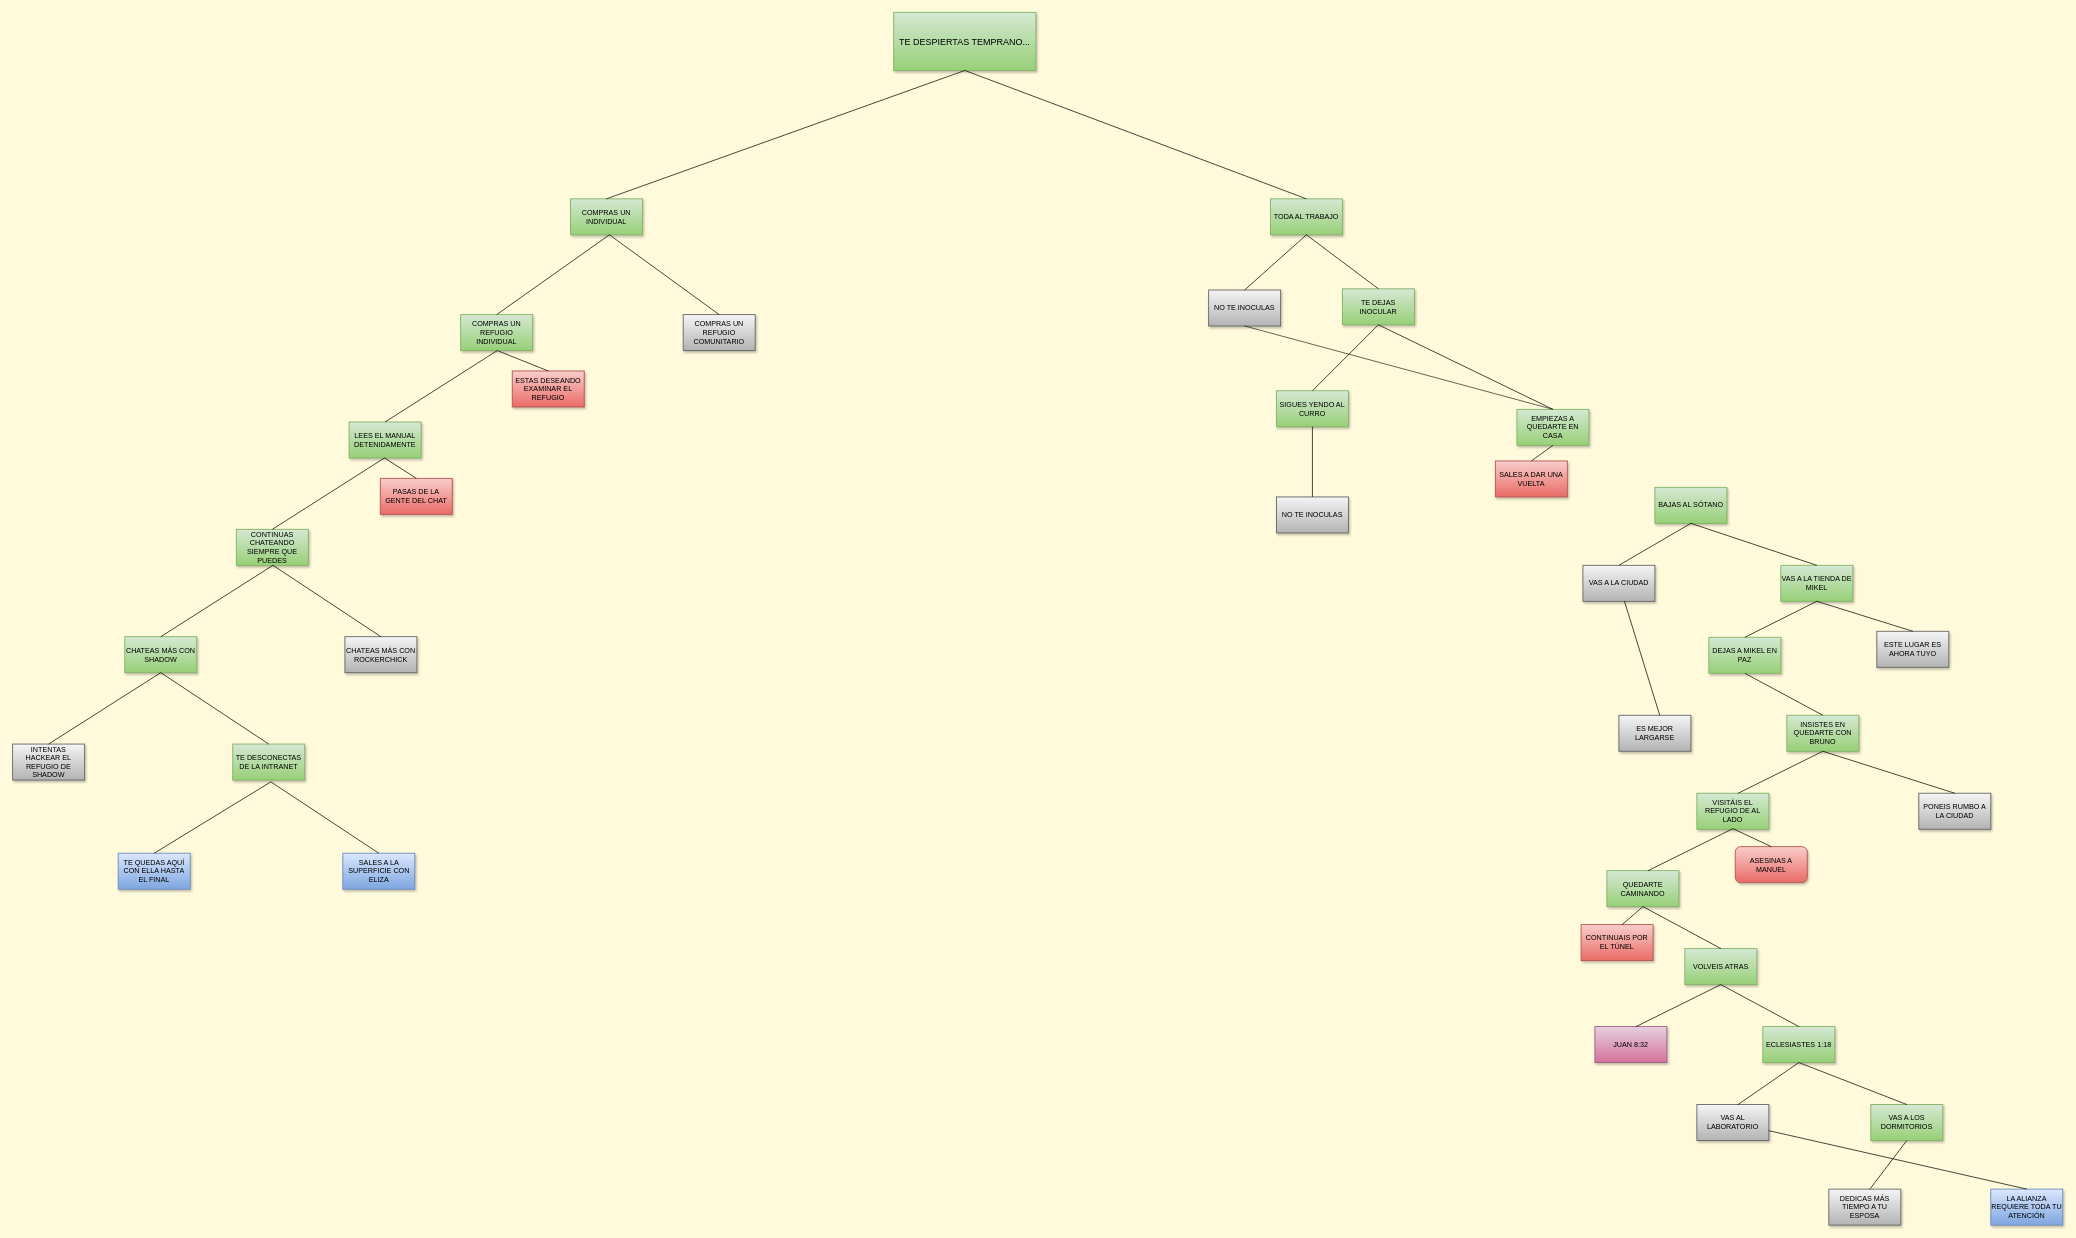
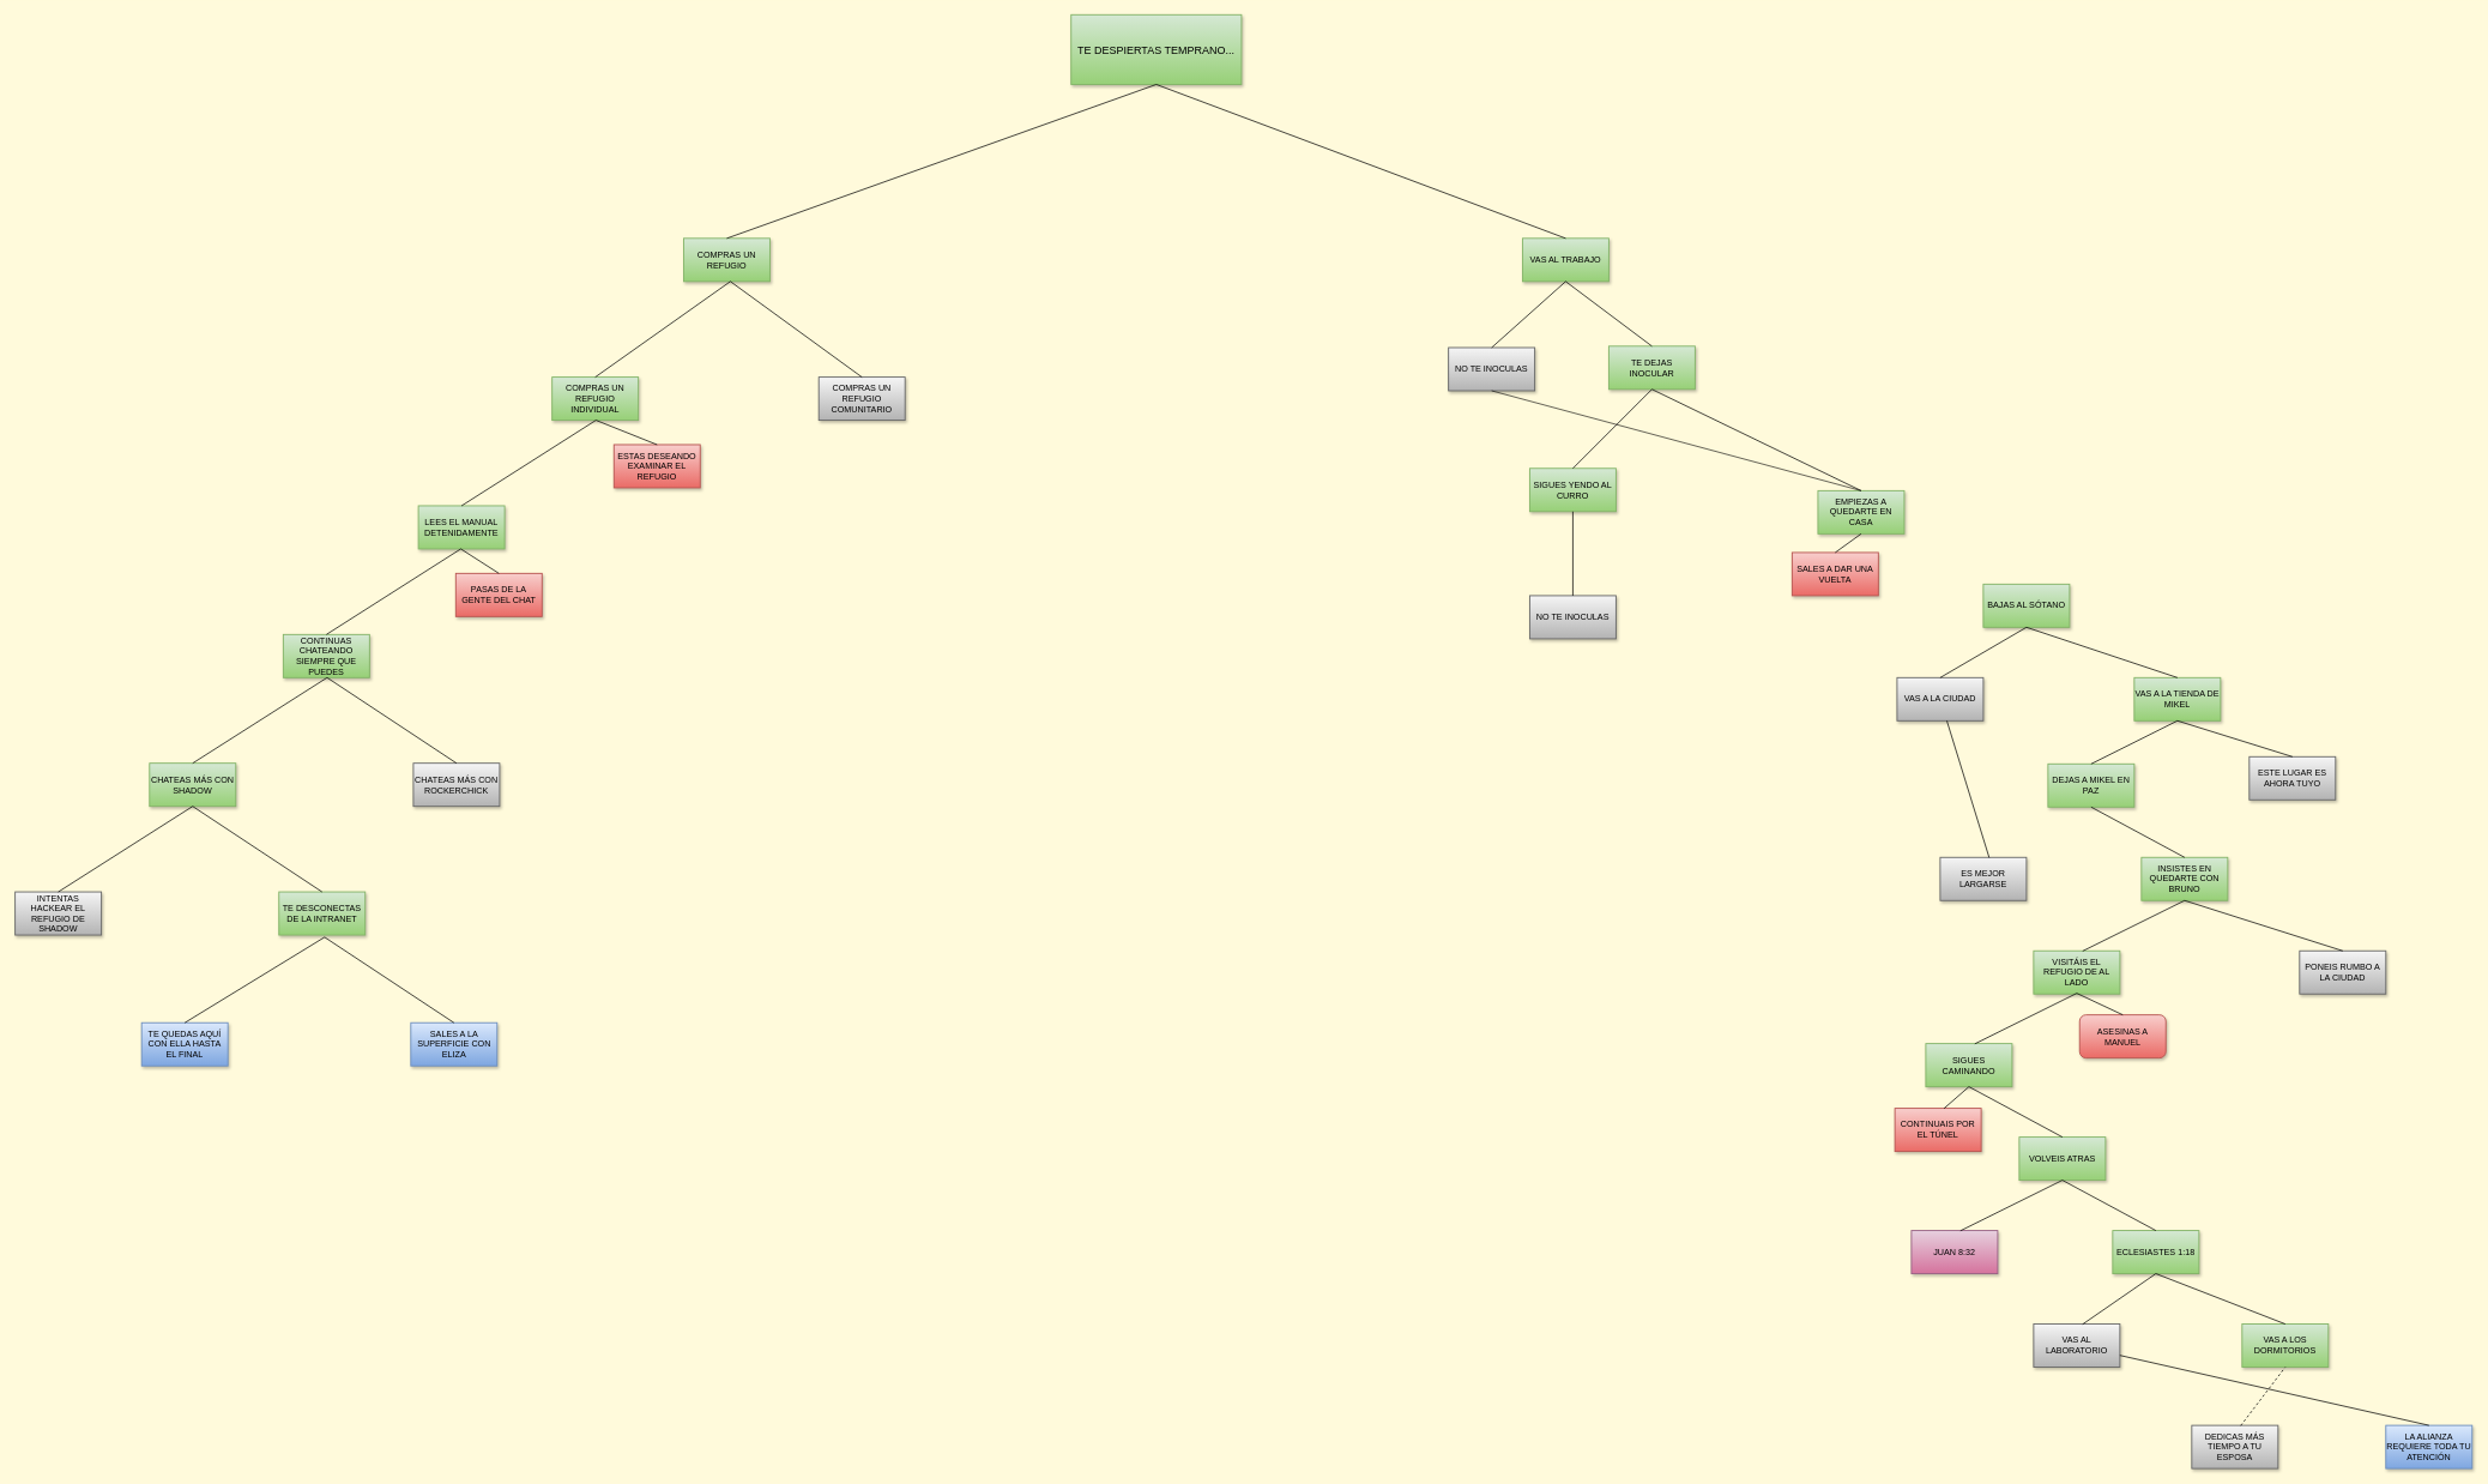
- <mxCell id="3" value="&lt;div&gt;COMPRAS UN INDIVIDUAL&lt;/div&gt;" style="rounded=0;whiteSpace=wrap;html=1;fillColor=#d5e8d4;strokeColor=#82b366;gradientColor=#97d077;strokeWidth=1.5;shadow=1;" parent="1" vertex="1"><mxGeometry x="950" y="331" width="120" height="60" as="geometry" /></mxCell>
+ <mxCell id="3" value="&lt;div&gt;COMPRAS UN REFUGIO&lt;/div&gt;" style="rounded=0;whiteSpace=wrap;html=1;fillColor=#d5e8d4;strokeColor=#82b366;gradientColor=#97d077;strokeWidth=1.5;shadow=1;" parent="1" vertex="1"><mxGeometry x="950" y="331" width="120" height="60" as="geometry" /></mxCell>
- <mxCell id="2" value="&lt;div&gt;TODA AL TRABAJO&lt;br&gt;&lt;/div&gt;" style="rounded=0;whiteSpace=wrap;html=1;fillColor=#d5e8d4;strokeColor=#82b366;gradientColor=#97d077;strokeWidth=1.5;shadow=1;" parent="1" vertex="1"><mxGeometry x="2117" y="331" width="120" height="60" as="geometry" /></mxCell>
+ <mxCell id="2" value="&lt;div&gt;VAS AL TRABAJO&lt;br&gt;&lt;/div&gt;" style="rounded=0;whiteSpace=wrap;html=1;fillColor=#d5e8d4;strokeColor=#82b366;gradientColor=#97d077;strokeWidth=1.5;shadow=1;" parent="1" vertex="1"><mxGeometry x="2117" y="331" width="120" height="60" as="geometry" /></mxCell>
- <mxCell id="32" value="QUEDARTE CAMINANDO" style="rounded=0;whiteSpace=wrap;html=1;fillColor=#d5e8d4;strokeColor=#82b366;gradientColor=#97d077;strokeWidth=1.5;shadow=1;" parent="1" vertex="1"><mxGeometry x="2678" y="1451" width="120" height="60" as="geometry" /></mxCell>
+ <mxCell id="32" value="SIGUES CAMINANDO" style="rounded=0;whiteSpace=wrap;html=1;fillColor=#d5e8d4;strokeColor=#82b366;gradientColor=#97d077;strokeWidth=1.5;shadow=1;" parent="1" vertex="1"><mxGeometry x="2678" y="1451" width="120" height="60" as="geometry" /></mxCell>
- <mxCell id="49" value="" style="endArrow=none;html=1;rounded=0;exitX=0.568;exitY=0.005;exitDx=0;exitDy=0;entryX=0.5;entryY=1;entryDx=0;entryDy=0;strokeWidth=1.2;exitPerimeter=0;" parent="1" source="48" target="43" edge="1"><mxGeometry width="50" height="50" relative="1" as="geometry"><mxPoint x="2938" y="1971" as="sourcePoint" /><mxPoint x="3128" y="1901" as="targetPoint" /></mxGeometry></mxCell>
+ <mxCell id="49" value="" style="endArrow=none;html=1;rounded=0;exitX=0.568;exitY=0.005;exitDx=0;exitDy=0;entryX=0.5;entryY=1;entryDx=0;entryDy=0;strokeWidth=1.2;exitPerimeter=0;dashed=1;" parent="1" source="48" target="43" edge="1"><mxGeometry width="50" height="50" relative="1" as="geometry"><mxPoint x="2938" y="1971" as="sourcePoint" /><mxPoint x="3128" y="1901" as="targetPoint" /></mxGeometry></mxCell>
